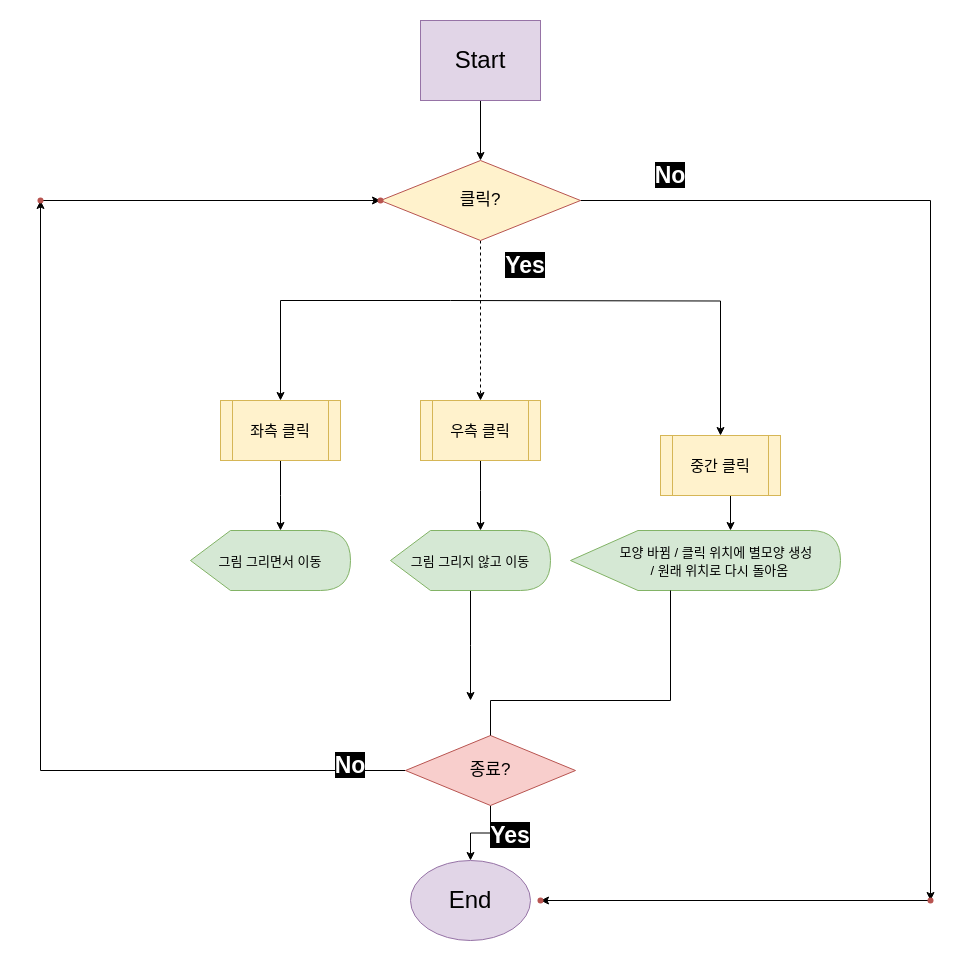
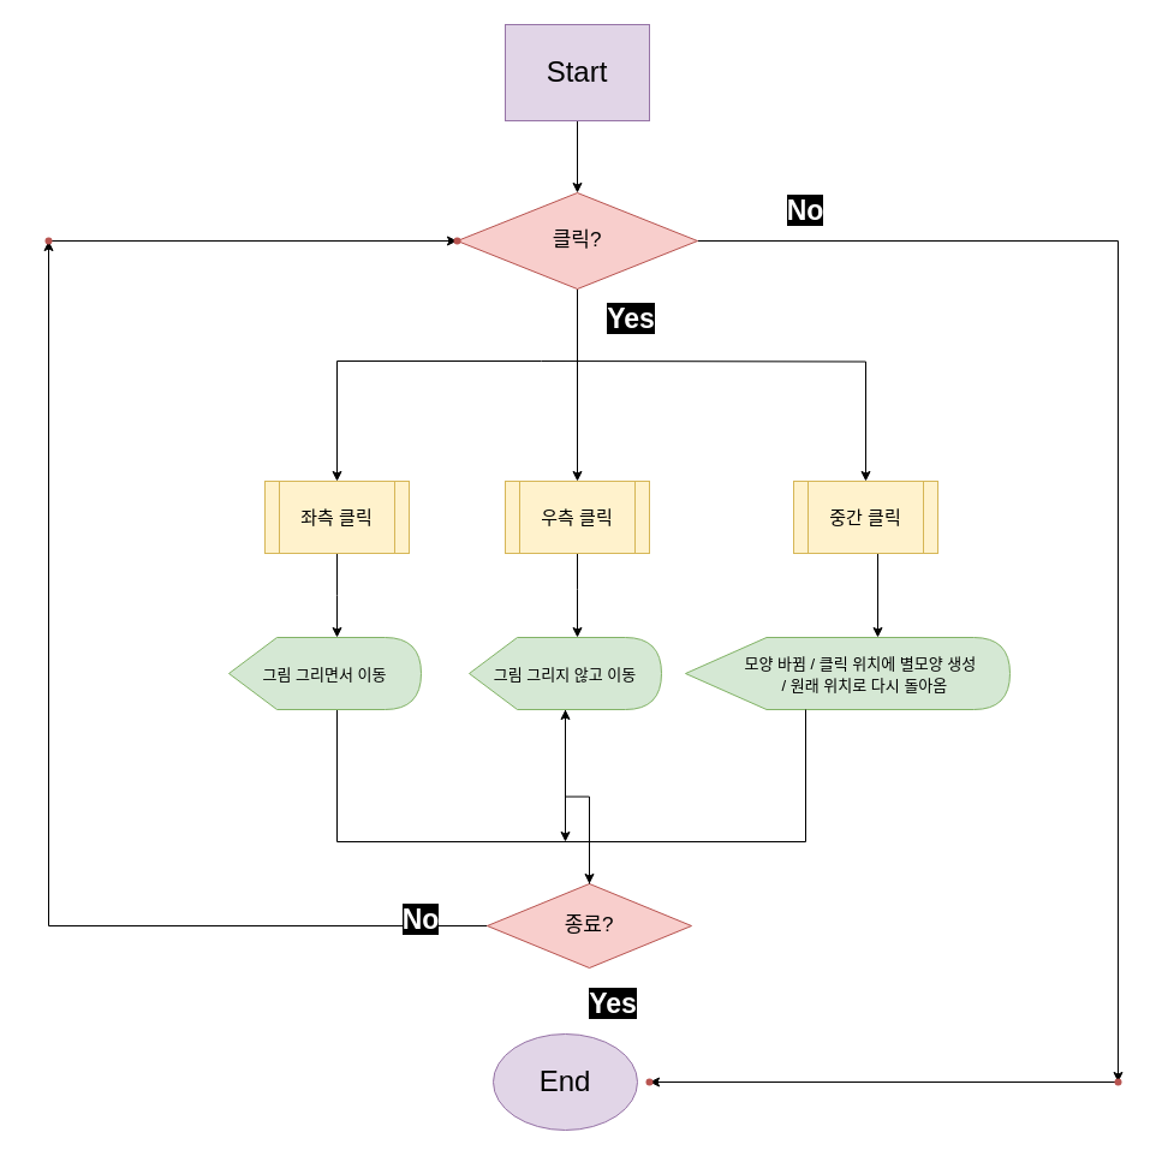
- <mxCell id="6" value="&lt;font style=&quot;font-size: 17px;&quot;&gt;클릭?&lt;/font&gt;" style="rhombus;whiteSpace=wrap;html=1;fillColor=#fff2cc;strokeColor=#b85450;" parent="1" vertex="1"><mxGeometry x="380" y="160" width="200" height="80" as="geometry" /></mxCell>
+ <mxCell id="6" value="&lt;font style=&quot;font-size: 17px;&quot;&gt;클릭?&lt;/font&gt;" style="rhombus;whiteSpace=wrap;html=1;fillColor=#f8cecc;strokeColor=#b85450;" parent="1" vertex="1"><mxGeometry x="380" y="160" width="200" height="80" as="geometry" /></mxCell>
- <mxCell id="4" value="" style="edgeStyle=orthogonalEdgeStyle;rounded=0;orthogonalLoop=1;jettySize=auto;html=1;fontSize=13;entryX=0.5;entryY=0;entryDx=0;entryDy=0;dashed=1;" parent="1" source="6" target="13" edge="1"><mxGeometry relative="1" as="geometry"><mxPoint x="480" y="360" as="targetPoint" /></mxGeometry></mxCell>
+ <mxCell id="4" value="" style="edgeStyle=orthogonalEdgeStyle;rounded=0;orthogonalLoop=1;jettySize=auto;html=1;fontSize=13;entryX=0.5;entryY=0;entryDx=0;entryDy=0;" parent="1" source="6" target="13" edge="1"><mxGeometry relative="1" as="geometry"><mxPoint x="480" y="360" as="targetPoint" /></mxGeometry></mxCell>
- <mxCell id="15" value="&lt;font style=&quot;font-size: 15px;&quot;&gt;중간 클릭&lt;/font&gt;" style="shape=process;whiteSpace=wrap;html=1;backgroundOutline=1;sketch=0;fillColor=#fff2cc;strokeColor=#d6b656;" parent="1" vertex="1"><mxGeometry x="660" y="435" width="120" height="60" as="geometry" /></mxCell>
+ <mxCell id="15" value="&lt;font style=&quot;font-size: 15px;&quot;&gt;중간 클릭&lt;/font&gt;" style="shape=process;whiteSpace=wrap;html=1;backgroundOutline=1;sketch=0;fillColor=#fff2cc;strokeColor=#d6b656;" parent="1" vertex="1"><mxGeometry x="660" y="400" width="120" height="60" as="geometry" /></mxCell>
+ <mxCell id="16" value="" style="edgeStyle=orthogonalEdgeStyle;rounded=0;orthogonalLoop=1;jettySize=auto;html=1;fontSize=13;" parent="1" source="17" target="23" edge="1"><mxGeometry relative="1" as="geometry"><mxPoint x="450" y="700" as="targetPoint" /><Array as="points"><mxPoint x="280" y="700" /></Array></mxGeometry></mxCell>
- <mxCell id="21" value="" style="edgeStyle=orthogonalEdgeStyle;rounded=0;orthogonalLoop=1;jettySize=auto;html=1;fontSize=13;" parent="1" source="23" target="25" edge="1"><mxGeometry relative="1" as="geometry" /></mxCell>
+ <mxCell id="21" value="" style="edgeStyle=orthogonalEdgeStyle;rounded=0;orthogonalLoop=1;jettySize=auto;html=1;fontSize=13;" parent="1" source="23" target="19" edge="1"><mxGeometry relative="1" as="geometry" /></mxCell>
